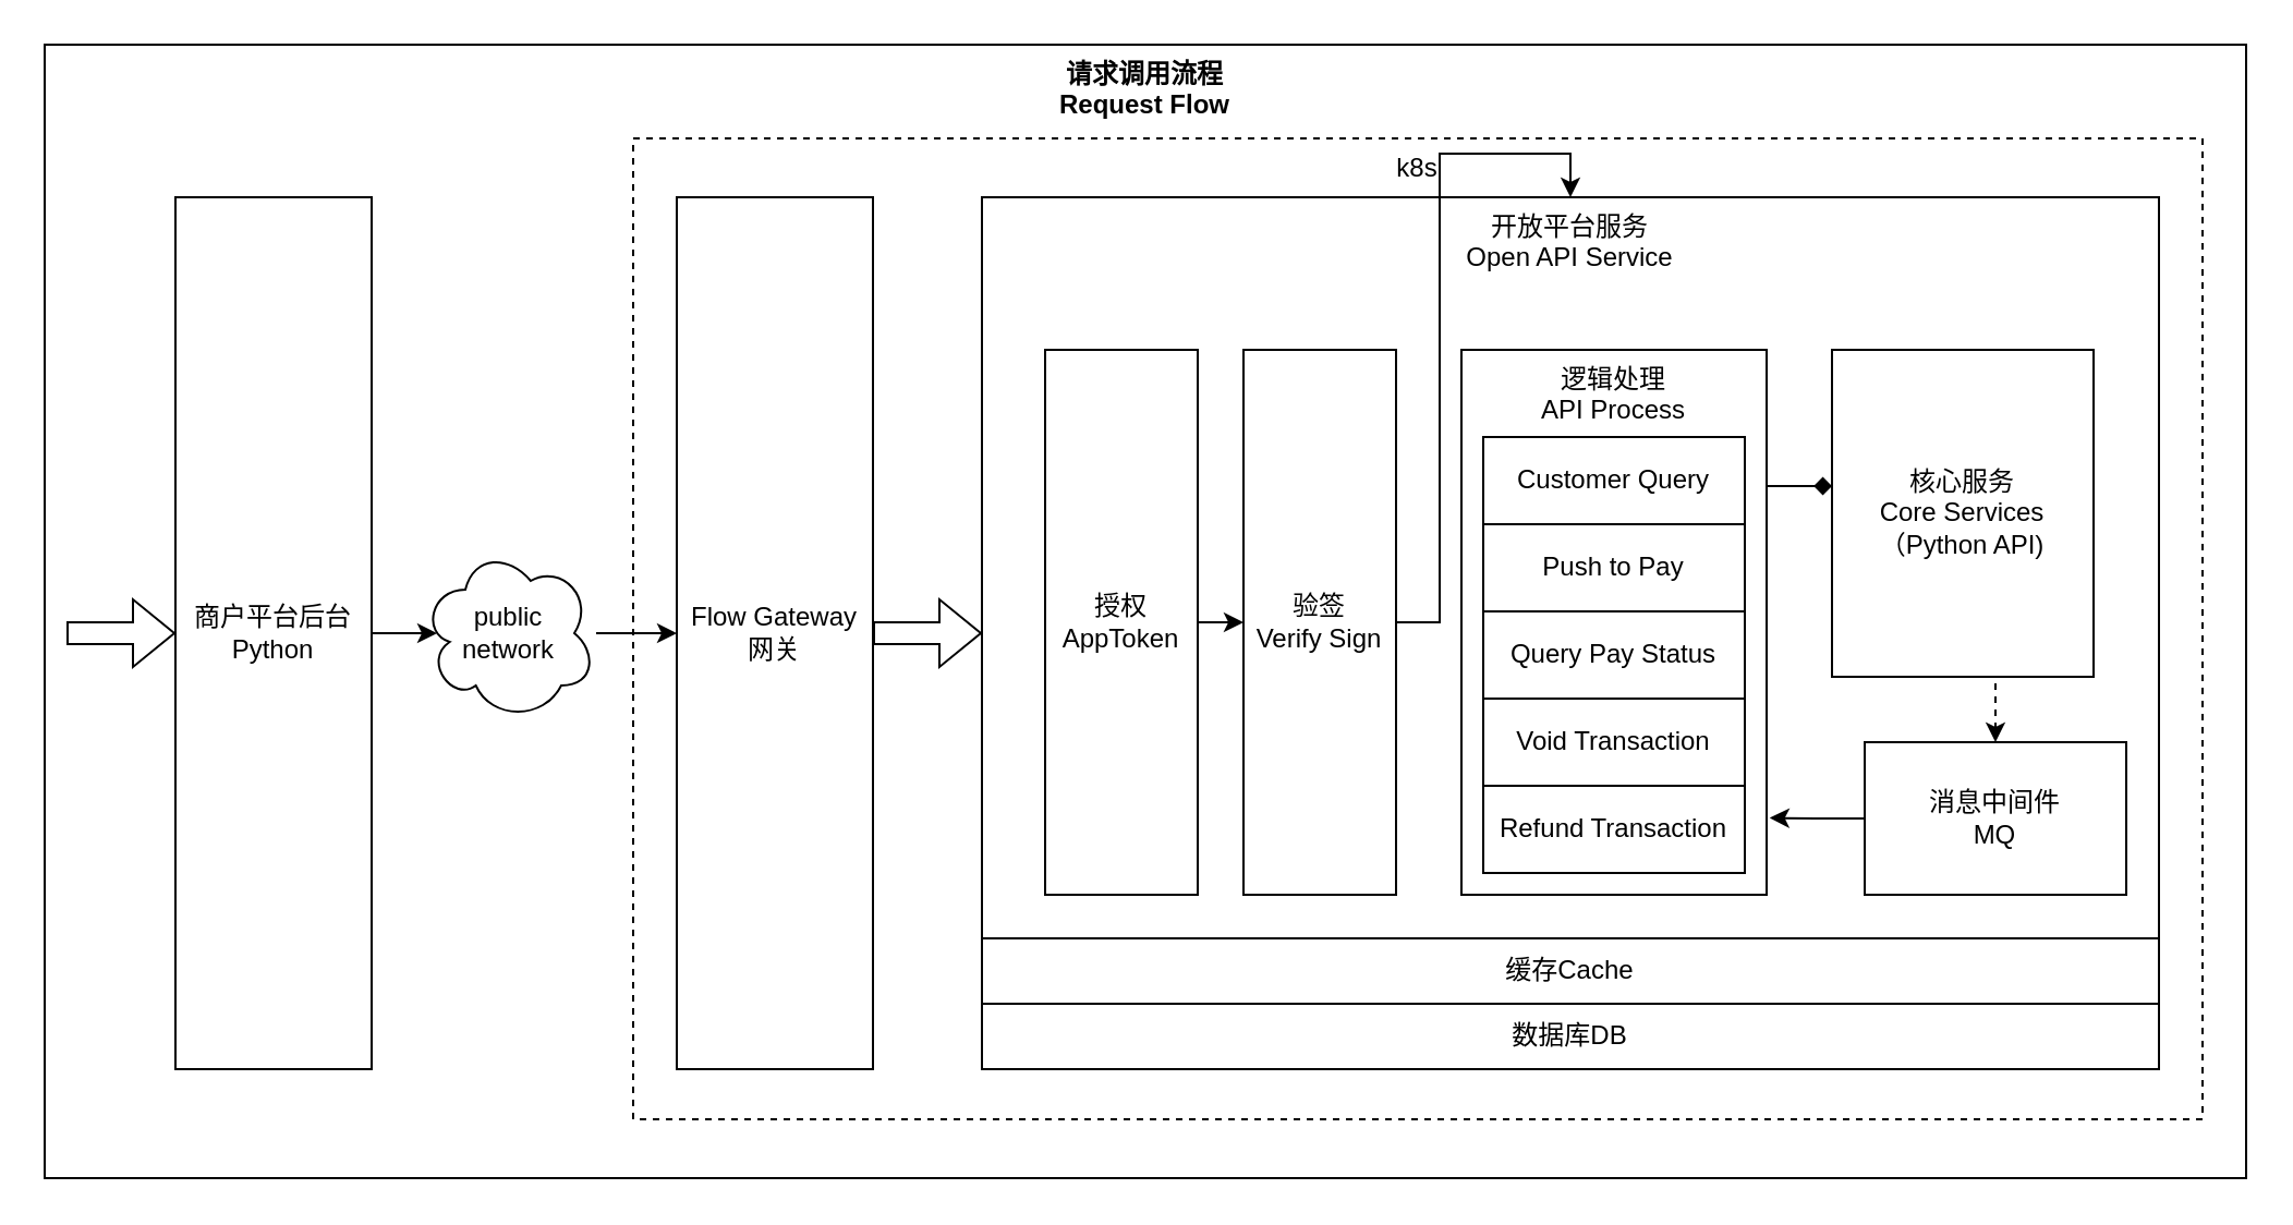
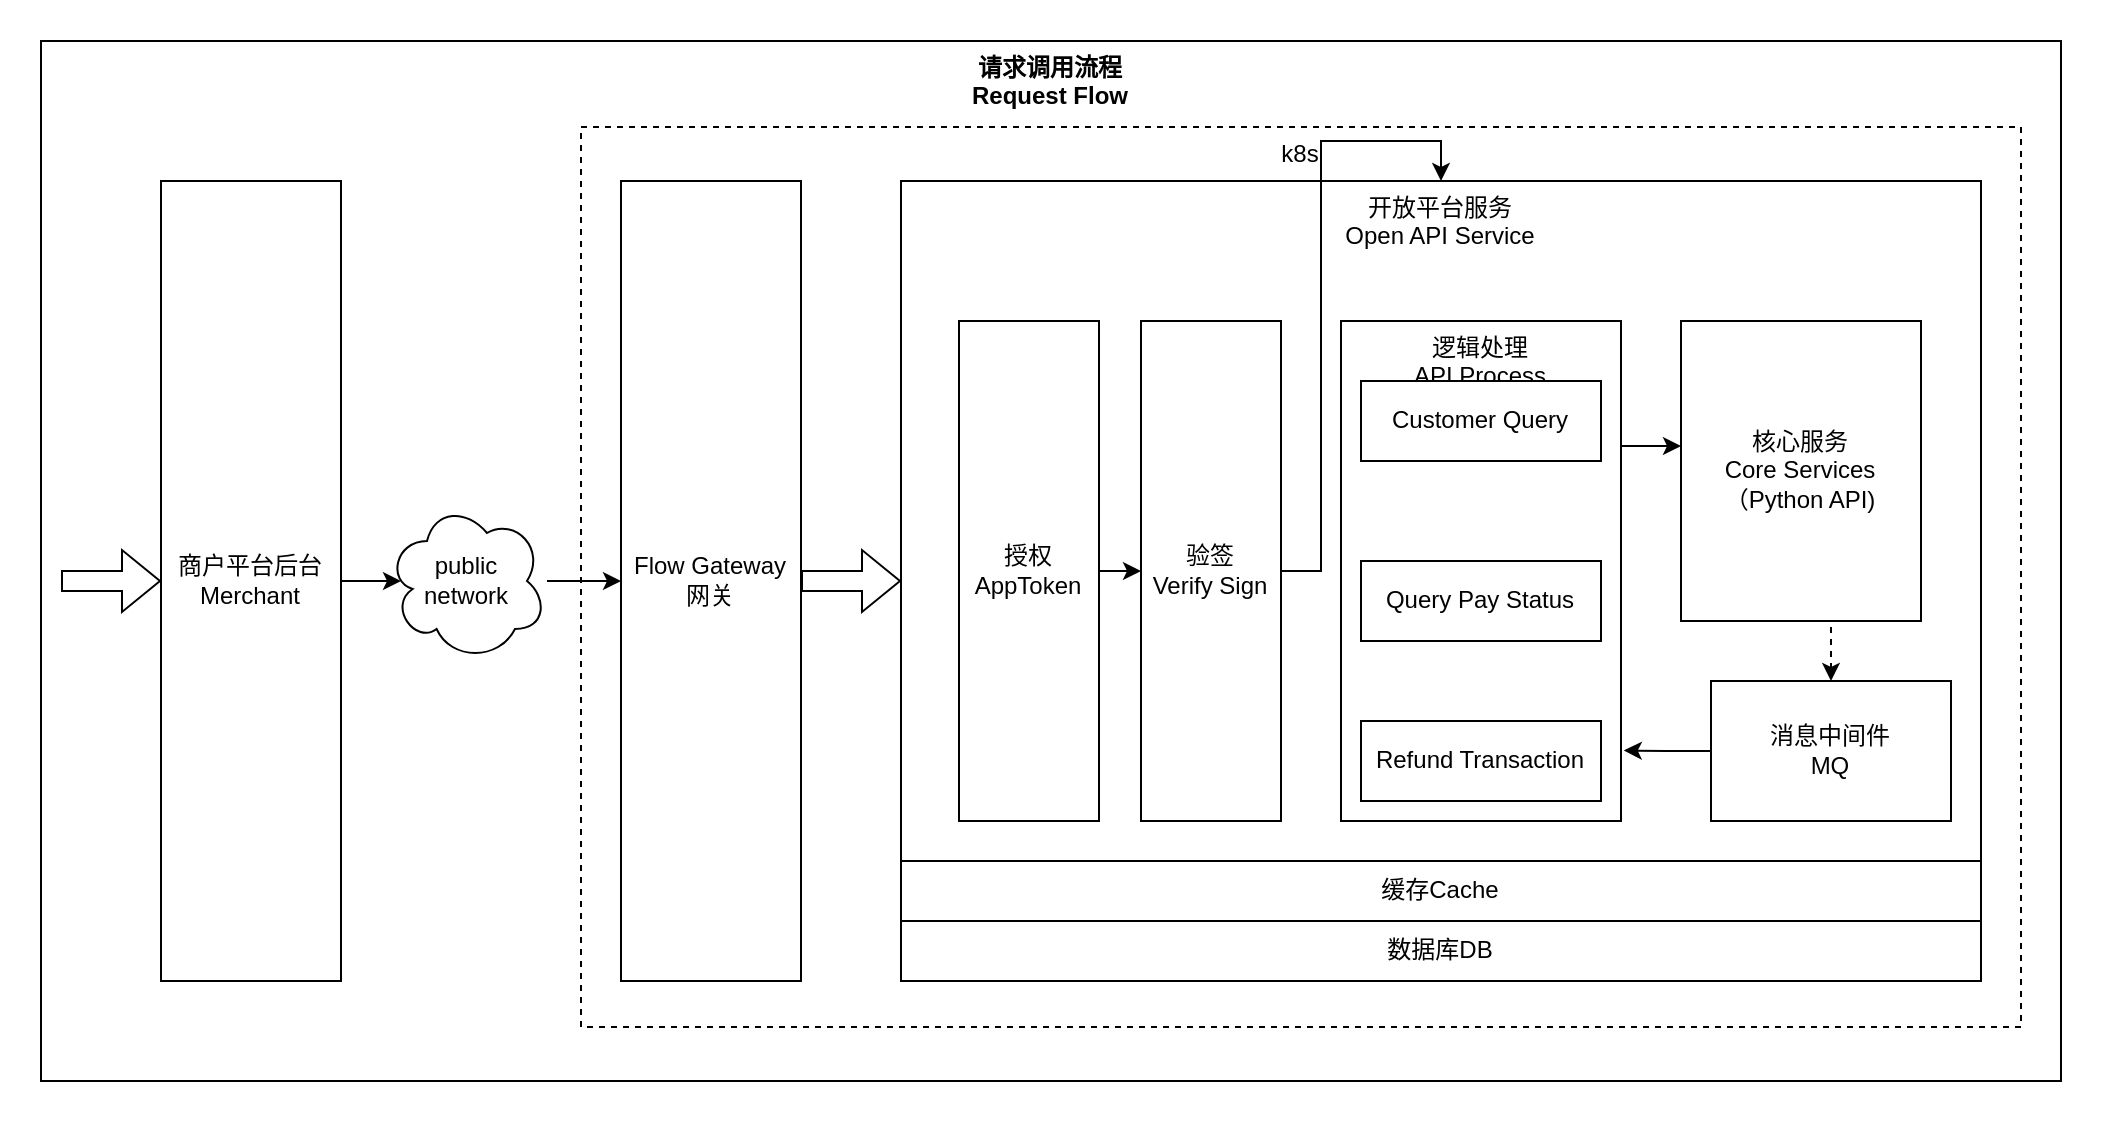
- <mxCell id="16" value="Customer Query" style="rounded=0;whiteSpace=wrap;html=1;" vertex="1" parent="1"><mxGeometry x="680" y="200" width="120" height="40" as="geometry" /></mxCell>
+ <mxCell id="16" value="Customer Query" style="rounded=0;whiteSpace=wrap;html=1;" vertex="1" parent="1"><mxGeometry x="680" y="190" width="120" height="40" as="geometry" /></mxCell>
- <mxCell id="13" style="edgeStyle=orthogonalEdgeStyle;rounded=0;orthogonalLoop=1;jettySize=auto;html=1;exitX=1;exitY=0.25;exitDx=0;exitDy=0;entryX=0;entryY=0.42;entryDx=0;entryDy=0;entryPerimeter=0;endArrow=diamond;" edge="1" parent="1" source="14" target="28"><mxGeometry relative="1" as="geometry" /></mxCell>
+ <mxCell id="13" style="edgeStyle=orthogonalEdgeStyle;rounded=0;orthogonalLoop=1;jettySize=auto;html=1;exitX=1;exitY=0.25;exitDx=0;exitDy=0;entryX=0;entryY=0.42;entryDx=0;entryDy=0;entryPerimeter=0;" edge="1" parent="1" source="14" target="28"><mxGeometry relative="1" as="geometry" /></mxCell>
- <mxCell id="17" value="Push to Pay" style="rounded=0;whiteSpace=wrap;html=1;" vertex="1" parent="1"><mxGeometry x="680" y="240" width="120" height="40" as="geometry" /></mxCell>
- <mxCell id="5" value="商户平台后台&lt;br&gt;Python" style="rounded=0;whiteSpace=wrap;html=1;" vertex="1" parent="1"><mxGeometry x="80" y="90" width="90" height="400" as="geometry" /></mxCell>
+ <mxCell id="5" value="商户平台后台&lt;br&gt;Merchant" style="rounded=0;whiteSpace=wrap;html=1;" vertex="1" parent="1"><mxGeometry x="80" y="90" width="90" height="400" as="geometry" /></mxCell>
- <mxCell id="18" value="Void Transaction" style="rounded=0;whiteSpace=wrap;html=1;" vertex="1" parent="1"><mxGeometry x="680" y="320" width="120" height="40" as="geometry" /></mxCell>
